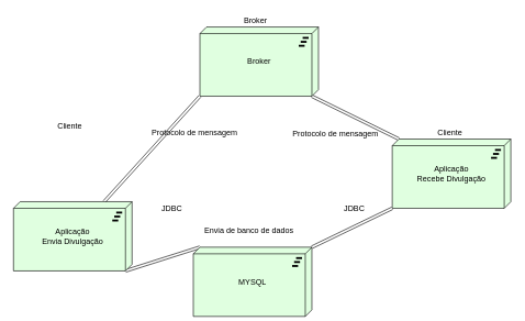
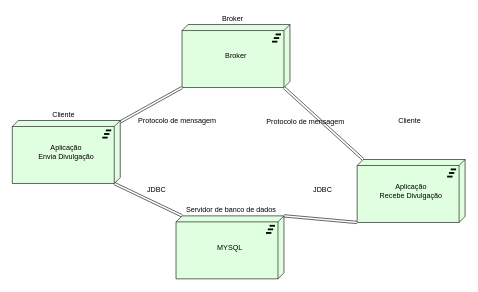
- <mxCell id="13" value="Aplicação&lt;br&gt;Recebe Divulgação" style="html=1;outlineConnect=0;whiteSpace=wrap;fillColor=#E0FFE0;strokeColor=#000000;shape=mxgraph.archimate3.tech;techType=plateau;" vertex="1" parent="1"><mxGeometry x="595" y="210" width="180" height="105" as="geometry" /></mxCell>
+ <mxCell id="13" value="Aplicação&lt;br&gt;Recebe Divulgação" style="html=1;outlineConnect=0;whiteSpace=wrap;fillColor=#E0FFE0;strokeColor=#000000;shape=mxgraph.archimate3.tech;techType=plateau;" vertex="1" parent="1"><mxGeometry x="595" y="265" width="180" height="105" as="geometry" /></mxCell>
- <mxCell id="7" value="Envia de banco de dados" style="text;html=1;resizable=0;points=[];autosize=1;align=left;verticalAlign=top;spacingTop=-4;" parent="1" vertex="1"><mxGeometry x="308" y="339" width="170" height="20" as="geometry" /></mxCell>
+ <mxCell id="7" value="Servidor de banco de dados" style="text;html=1;resizable=0;points=[];autosize=1;align=left;verticalAlign=top;spacingTop=-4;" parent="1" vertex="1"><mxGeometry x="308" y="339" width="170" height="20" as="geometry" /></mxCell>
- <mxCell id="4" value="Aplicação&lt;br&gt;Envia Divulgação" style="html=1;outlineConnect=0;whiteSpace=wrap;fillColor=#E0FFE0;strokeColor=#000000;shape=mxgraph.archimate3.tech;techType=plateau;" parent="1" vertex="1"><mxGeometry x="20" y="305" width="180" height="105" as="geometry" /></mxCell>
+ <mxCell id="4" value="Aplicação&lt;br&gt;Envia Divulgação" style="html=1;outlineConnect=0;whiteSpace=wrap;fillColor=#E0FFE0;strokeColor=#000000;shape=mxgraph.archimate3.tech;techType=plateau;" parent="1" vertex="1"><mxGeometry x="20" y="200" width="180" height="105" as="geometry" /></mxCell>
- <mxCell id="6" value="MYSQL" style="html=1;outlineConnect=0;whiteSpace=wrap;fillColor=#E0FFE0;strokeColor=#000000;shape=mxgraph.archimate3.tech;techType=plateau;" parent="1" vertex="1"><mxGeometry x="293" y="374" width="180" height="105" as="geometry" /></mxCell>
+ <mxCell id="6" value="MYSQL" style="html=1;outlineConnect=0;whiteSpace=wrap;fillColor=#E0FFE0;strokeColor=#000000;shape=mxgraph.archimate3.tech;techType=plateau;" parent="1" vertex="1"><mxGeometry x="293" y="359" width="180" height="105" as="geometry" /></mxCell>
